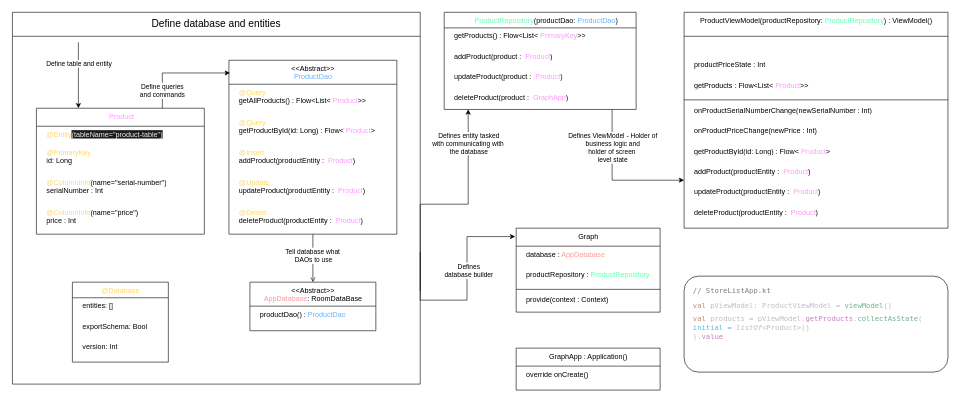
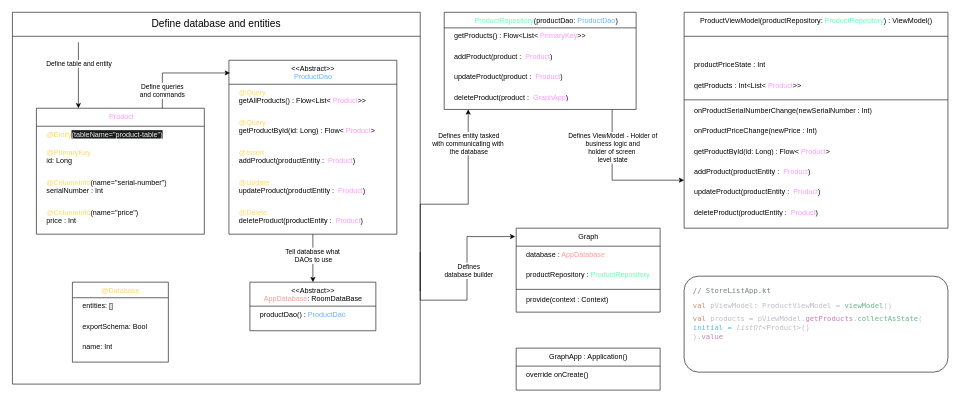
- <mxCell id="12" value="getProducts : Flow&amp;lt;List&amp;lt;&amp;nbsp;&lt;span style=&quot;color: rgb(255, 153, 255); text-align: center;&quot;&gt;Product&lt;/span&gt;&amp;gt;&amp;gt;" style="text;align=left;verticalAlign=top;spacingLeft=15;spacingRight=4;overflow=hidden;rotatable=0;points=[[0,0.5],[1,0.5]];portConstraint=eastwest;html=1;" parent="9" vertex="1"><mxGeometry y="108" width="440" height="34" as="geometry" /></mxCell>
+ <mxCell id="12" value="getProducts : Int&amp;lt;List&amp;lt;&amp;nbsp;&lt;span style=&quot;color: rgb(255, 153, 255); text-align: center;&quot;&gt;Product&lt;/span&gt;&amp;gt;&amp;gt;" style="text;align=left;verticalAlign=top;spacingLeft=15;spacingRight=4;overflow=hidden;rotatable=0;points=[[0,0.5],[1,0.5]];portConstraint=eastwest;html=1;" parent="9" vertex="1"><mxGeometry y="108" width="440" height="34" as="geometry" /></mxCell>
- <mxCell id="35" style="edgeStyle=orthogonalEdgeStyle;rounded=0;orthogonalLoop=1;jettySize=auto;html=1;endArrow=open;" parent="29" source="37" target="49" edge="1"><mxGeometry relative="1" as="geometry"><mxPoint x="501" y="410" as="targetPoint" /><Array as="points"><mxPoint x="501" y="400" /><mxPoint x="501" y="400" /></Array></mxGeometry></mxCell>
+ <mxCell id="35" style="edgeStyle=orthogonalEdgeStyle;rounded=0;orthogonalLoop=1;jettySize=auto;html=1;" parent="29" source="37" target="49" edge="1"><mxGeometry relative="1" as="geometry"><mxPoint x="501" y="410" as="targetPoint" /><Array as="points"><mxPoint x="501" y="400" /><mxPoint x="501" y="400" /></Array></mxGeometry></mxCell>
- <mxCell id="48" value="version: Int" style="text;align=left;verticalAlign=top;spacingLeft=15;spacingRight=4;overflow=hidden;rotatable=0;points=[[0,0.5],[1,0.5]];portConstraint=eastwest;html=1;" parent="45" vertex="1"><mxGeometry y="94" width="160" height="34" as="geometry" /></mxCell>
+ <mxCell id="48" value="name: Int" style="text;align=left;verticalAlign=top;spacingLeft=15;spacingRight=4;overflow=hidden;rotatable=0;points=[[0,0.5],[1,0.5]];portConstraint=eastwest;html=1;" parent="45" vertex="1"><mxGeometry y="94" width="160" height="34" as="geometry" /></mxCell>
